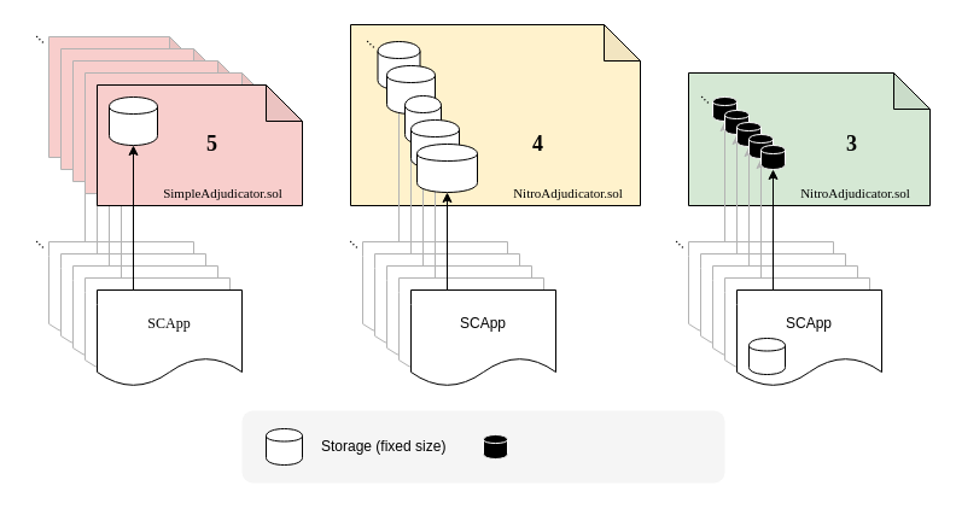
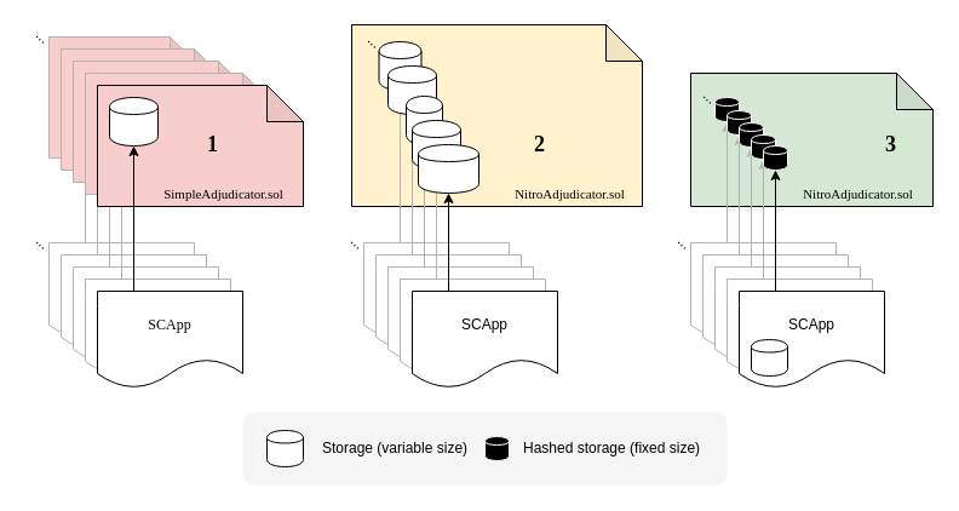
- <mxCell id="82" value="5" style="text;html=1;align=center;verticalAlign=middle;resizable=0;points=[];autosize=1;fontSize=18;fontFamily=Verdana;fontStyle=1" parent="1" vertex="1"><mxGeometry x="160" y="104" width="30" height="30" as="geometry" /></mxCell>
+ <mxCell id="82" value="1" style="text;html=1;align=center;verticalAlign=middle;resizable=0;points=[];autosize=1;fontSize=18;fontFamily=Verdana;fontStyle=1" parent="1" vertex="1"><mxGeometry x="160" y="104" width="30" height="30" as="geometry" /></mxCell>
- <mxCell id="83" value="4" style="text;html=1;align=center;verticalAlign=middle;resizable=0;points=[];autosize=1;fontSize=18;fontFamily=Verdana;fontStyle=1" parent="1" vertex="1"><mxGeometry x="430" y="104" width="30" height="30" as="geometry" /></mxCell>
+ <mxCell id="83" value="2" style="text;html=1;align=center;verticalAlign=middle;resizable=0;points=[];autosize=1;fontSize=18;fontFamily=Verdana;fontStyle=1" parent="1" vertex="1"><mxGeometry x="430" y="104" width="30" height="30" as="geometry" /></mxCell>
- <mxCell id="84" value="3" style="text;html=1;align=center;verticalAlign=middle;resizable=0;points=[];autosize=1;fontSize=18;fontFamily=Verdana;fontStyle=1" parent="1" vertex="1"><mxGeometry x="690" y="104" width="30" height="30" as="geometry" /></mxCell>
+ <mxCell id="84" value="3" style="text;html=1;align=center;verticalAlign=middle;resizable=0;points=[];autosize=1;fontSize=18;fontFamily=Verdana;fontStyle=1" parent="1" vertex="1"><mxGeometry x="720" y="104" width="30" height="30" as="geometry" /></mxCell>
- <mxCell id="75" value="Storage (fixed size)" style="text;html=1;align=left;verticalAlign=middle;resizable=0;points=[];autosize=1;" parent="1" vertex="1"><mxGeometry x="264" y="360" width="140" height="20" as="geometry" /></mxCell>
+ <mxCell id="75" value="Storage (variable size)" style="text;html=1;align=left;verticalAlign=middle;resizable=0;points=[];autosize=1;" parent="1" vertex="1"><mxGeometry x="264" y="360" width="140" height="20" as="geometry" /></mxCell>
+ <mxCell id="73" value="Hashed storage (fixed size)" style="text;html=1;align=left;verticalAlign=middle;resizable=0;points=[];autosize=1;" parent="1" vertex="1"><mxGeometry x="430" y="360" width="160" height="20" as="geometry" /></mxCell>
